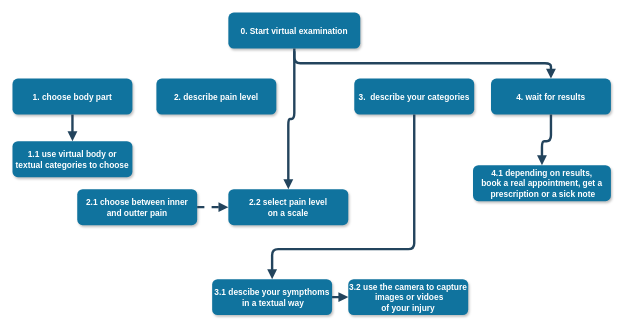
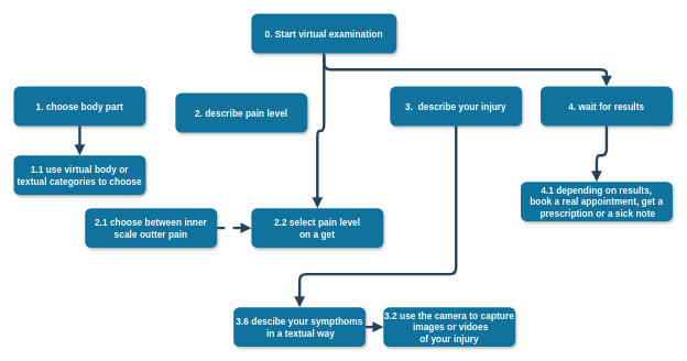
- <mxCell id="4" value="2. describe pain level" style="rounded=1;fillColor=#10739E;strokeColor=none;shadow=1;gradientColor=none;fontStyle=1;fontColor=#FFFFFF;fontSize=14;" parent="1" vertex="1"><mxGeometry x="260" y="130.5" width="200" height="60" as="geometry" /></mxCell>
+ <mxCell id="4" value="2. describe pain level" style="rounded=1;fillColor=#10739E;strokeColor=none;shadow=1;gradientColor=none;fontStyle=1;fontColor=#FFFFFF;fontSize=14;" parent="1" vertex="1"><mxGeometry x="265" y="140.5" width="200" height="60" as="geometry" /></mxCell>
- <mxCell id="5" value="3.  describe your categories" style="rounded=1;fillColor=#10739E;strokeColor=none;shadow=1;gradientColor=none;fontStyle=1;fontColor=#FFFFFF;fontSize=14;" parent="1" vertex="1"><mxGeometry x="590" y="130.5" width="200" height="60" as="geometry" /></mxCell>
+ <mxCell id="5" value="3.  describe your injury" style="rounded=1;fillColor=#10739E;strokeColor=none;shadow=1;gradientColor=none;fontStyle=1;fontColor=#FFFFFF;fontSize=14;" parent="1" vertex="1"><mxGeometry x="590" y="130.5" width="200" height="60" as="geometry" /></mxCell>
- <mxCell id="11" value="2.1 choose between inner &#10;and outter pain" style="rounded=1;fillColor=#10739E;strokeColor=none;shadow=1;gradientColor=none;fontStyle=1;fontColor=#FFFFFF;fontSize=14;" vertex="1" parent="1"><mxGeometry x="128" y="315" width="200" height="60" as="geometry" /></mxCell>
+ <mxCell id="11" value="2.1 choose between inner &#10;scale outter pain" style="rounded=1;fillColor=#10739E;strokeColor=none;shadow=1;gradientColor=none;fontStyle=1;fontColor=#FFFFFF;fontSize=14;" vertex="1" parent="1"><mxGeometry x="128" y="315" width="200" height="60" as="geometry" /></mxCell>
- <mxCell id="12" value="2.2 select pain level &#10;on a scale" style="rounded=1;fillColor=#10739E;strokeColor=none;shadow=1;gradientColor=none;fontStyle=1;fontColor=#FFFFFF;fontSize=14;" vertex="1" parent="1"><mxGeometry x="380" y="315" width="200" height="60" as="geometry" /></mxCell>
+ <mxCell id="12" value="2.2 select pain level &#10;on a get" style="rounded=1;fillColor=#10739E;strokeColor=none;shadow=1;gradientColor=none;fontStyle=1;fontColor=#FFFFFF;fontSize=14;" vertex="1" parent="1"><mxGeometry x="380" y="315" width="200" height="60" as="geometry" /></mxCell>
- <mxCell id="14" value="3.1 descibe your sympthoms&#10; in a textual way" style="rounded=1;fillColor=#10739E;strokeColor=none;shadow=1;gradientColor=none;fontStyle=1;fontColor=#FFFFFF;fontSize=14;" vertex="1" parent="1"><mxGeometry x="353" y="465" width="200" height="60" as="geometry" /></mxCell>
+ <mxCell id="14" value="3.6 descibe your sympthoms&#10; in a textual way" style="rounded=1;fillColor=#10739E;strokeColor=none;shadow=1;gradientColor=none;fontStyle=1;fontColor=#FFFFFF;fontSize=14;" vertex="1" parent="1"><mxGeometry x="353" y="465" width="200" height="60" as="geometry" /></mxCell>
